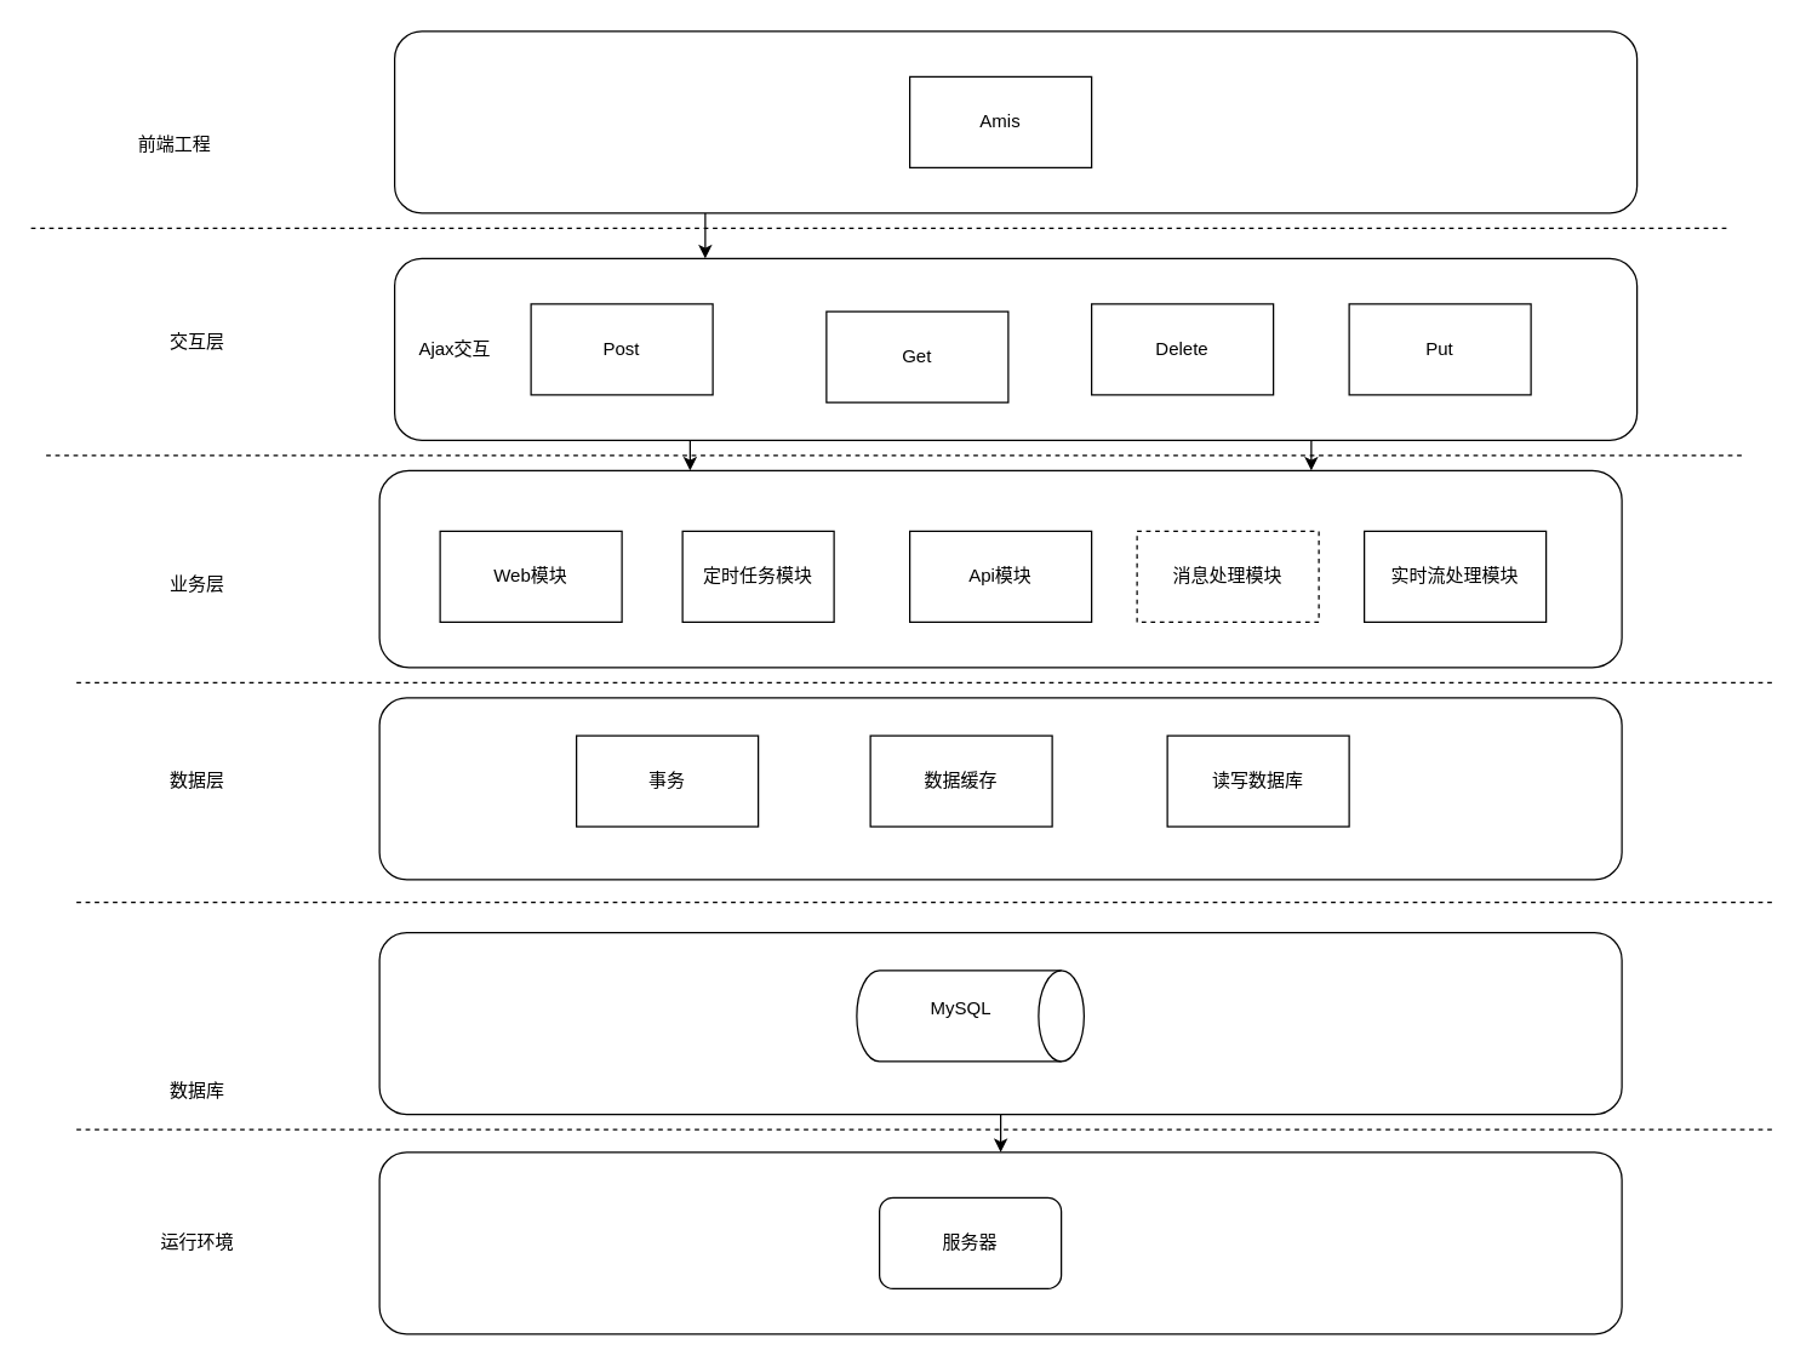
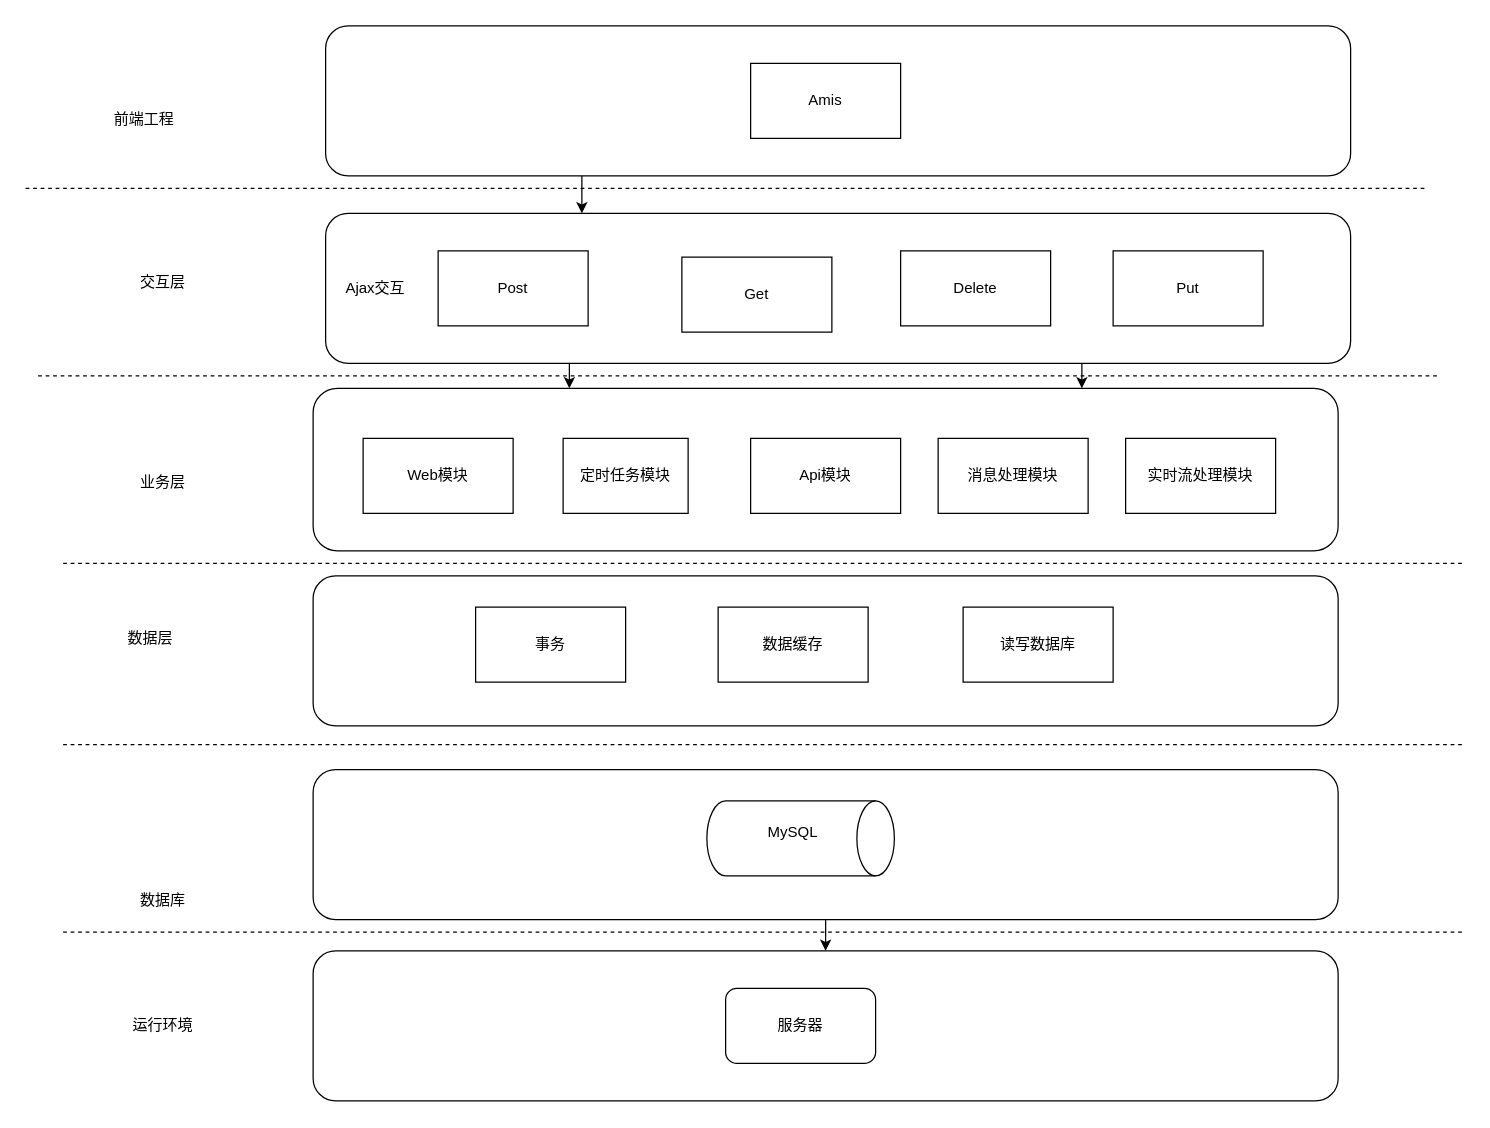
- <mxCell id="37" value="消息处理模块" style="rounded=0;whiteSpace=wrap;html=1;dashed=1;" vertex="1" parent="1"><mxGeometry x="750" y="350" width="120" height="60" as="geometry" /></mxCell>
+ <mxCell id="37" value="消息处理模块" style="rounded=0;whiteSpace=wrap;html=1;" vertex="1" parent="1"><mxGeometry x="750" y="350" width="120" height="60" as="geometry" /></mxCell>
- <mxCell id="19" value="数据层" style="text;strokeColor=none;align=center;fillColor=none;html=1;verticalAlign=middle;whiteSpace=wrap;rounded=0;" vertex="1" parent="1"><mxGeometry x="40" y="490" width="180" height="50" as="geometry" /></mxCell>
+ <mxCell id="19" value="数据层" style="text;strokeColor=none;align=center;fillColor=none;html=1;verticalAlign=middle;whiteSpace=wrap;rounded=0;" vertex="1" parent="1"><mxGeometry x="30" y="485" width="180" height="50" as="geometry" /></mxCell>
